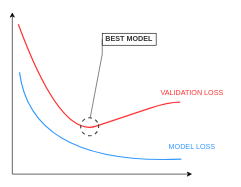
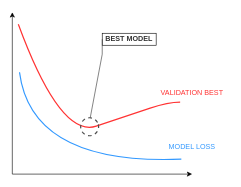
- <mxCell id="6" value="&lt;span style=&quot;font-weight: normal&quot;&gt;&lt;font face=&quot;Helvetica&quot;&gt;VALIDATION LOSS&lt;/font&gt;&lt;/span&gt;" style="text;html=1;strokeColor=none;fillColor=none;align=center;verticalAlign=middle;whiteSpace=wrap;rounded=0;fontColor=#FF3333;fontFamily=Roboto;fontSource=https%3A%2F%2Ffonts.googleapis.com%2Fcss%3Ffamily%3DRoboto;fontStyle=1" vertex="1" parent="1"><mxGeometry x="260" y="140" width="120" height="30" as="geometry" /></mxCell>
+ <mxCell id="6" value="&lt;span style=&quot;font-weight: normal&quot;&gt;&lt;font face=&quot;Helvetica&quot;&gt;VALIDATION BEST&lt;/font&gt;&lt;/span&gt;" style="text;html=1;strokeColor=none;fillColor=none;align=center;verticalAlign=middle;whiteSpace=wrap;rounded=0;fontColor=#FF3333;fontFamily=Roboto;fontSource=https%3A%2F%2Ffonts.googleapis.com%2Fcss%3Ffamily%3DRoboto;fontStyle=1" vertex="1" parent="1"><mxGeometry x="260" y="140" width="120" height="30" as="geometry" /></mxCell>
